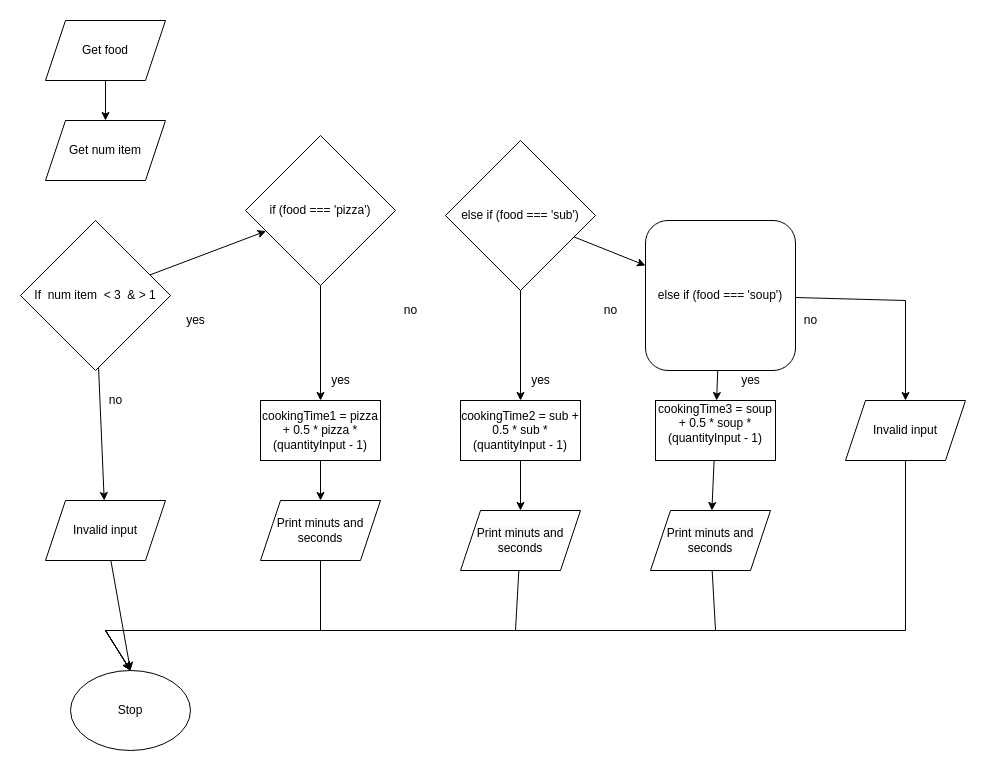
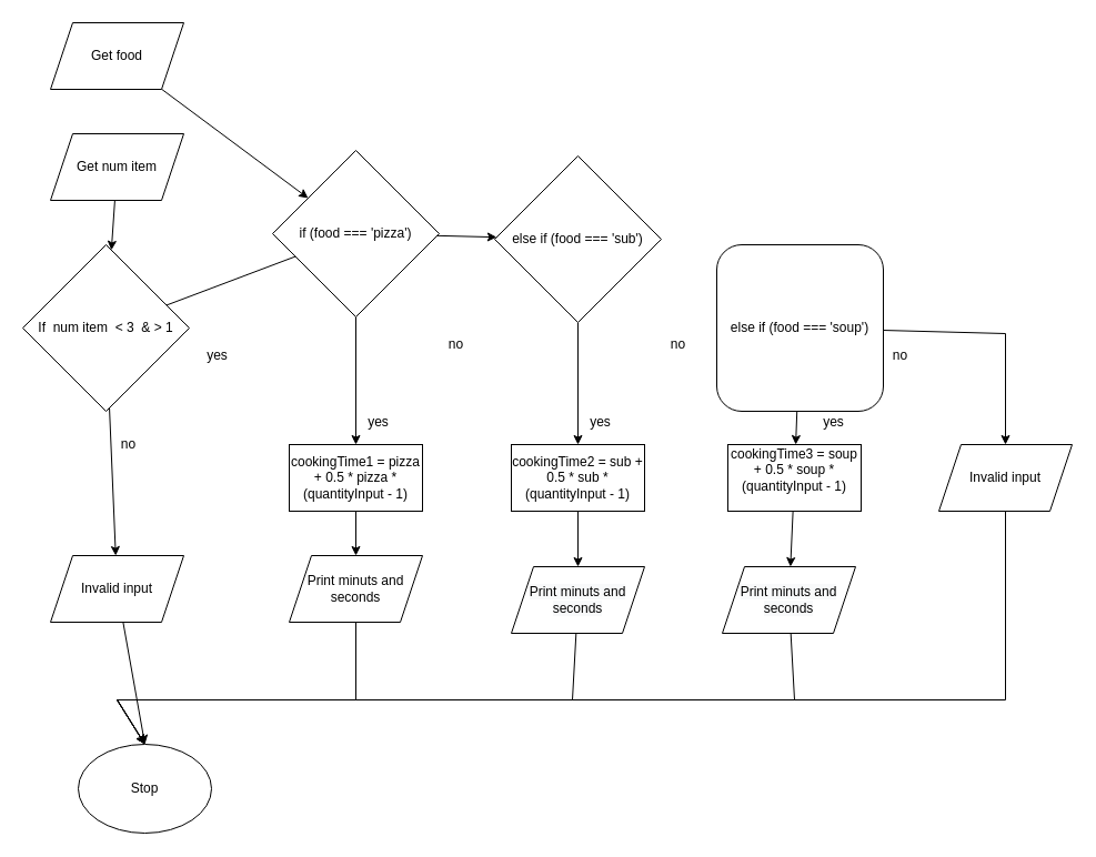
- <mxCell id="5" value="" style="edgeStyle=none;html=1;" edge="1" parent="1" source="6" target="4"><mxGeometry relative="1" as="geometry" /></mxCell>
+ <mxCell id="5" value="" style="edgeStyle=none;html=1;" edge="1" parent="1" source="6" target="18"><mxGeometry relative="1" as="geometry" /></mxCell>
+ <mxCell id="3" value="" style="edgeStyle=none;html=1;" edge="1" parent="1" source="4" target="9"><mxGeometry relative="1" as="geometry" /></mxCell>
+ <mxCell id="17" value="" style="edgeStyle=none;html=1;" edge="1" parent="1" source="18" target="12"><mxGeometry relative="1" as="geometry" /></mxCell>
- <mxCell id="7" value="" style="edgeStyle=none;html=1;" edge="1" parent="1" source="9" target="18"><mxGeometry relative="1" as="geometry" /></mxCell>
+ <mxCell id="7" value="" style="edgeStyle=none;html=1;endArrow=none;" edge="1" parent="1" source="9" target="18"><mxGeometry relative="1" as="geometry" /></mxCell>
- <mxCell id="11" value="" style="edgeStyle=none;html=1;" edge="1" parent="1" source="12" target="15"><mxGeometry relative="1" as="geometry" /></mxCell>
